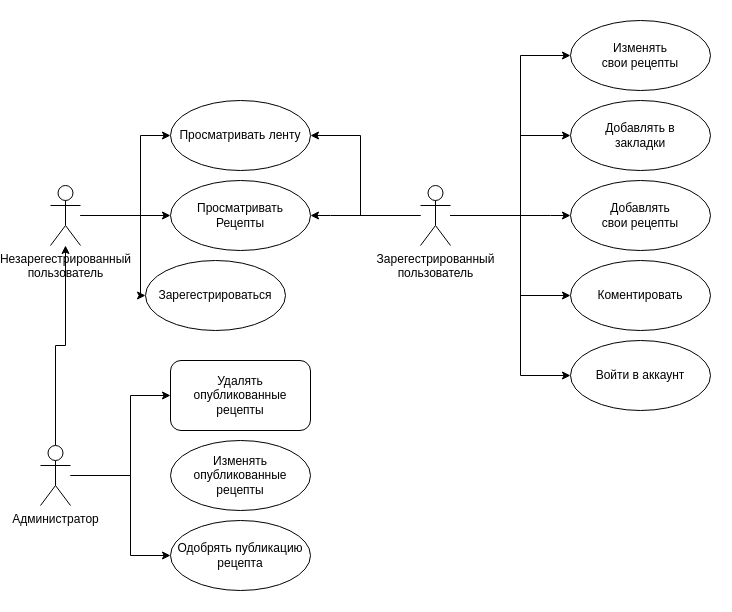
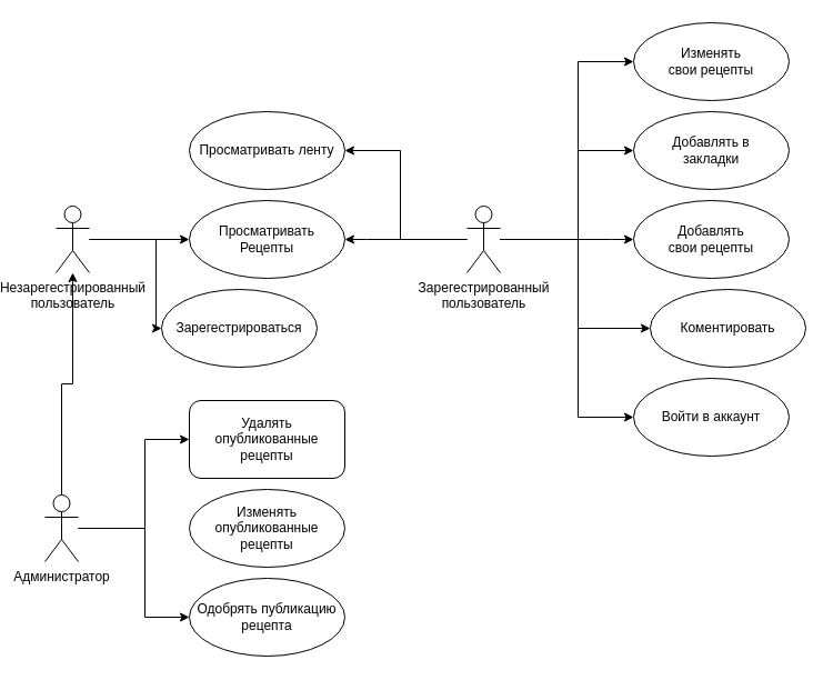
- <mxCell id="15" style="edgeStyle=orthogonalEdgeStyle;rounded=0;orthogonalLoop=1;jettySize=auto;html=1;" edge="1" parent="1" source="18" target="12"><mxGeometry relative="1" as="geometry"><Array as="points"><mxPoint x="120" y="215" /><mxPoint x="120" y="135" /></Array></mxGeometry></mxCell>
- <mxCell id="14" value="Коментировать" style="ellipse;whiteSpace=wrap;html=1;" parent="1" vertex="1"><mxGeometry x="550" y="260" width="140" height="70" as="geometry" /></mxCell>
+ <mxCell id="14" value="Коментировать" style="ellipse;whiteSpace=wrap;html=1;" parent="1" vertex="1"><mxGeometry x="565" y="260" width="140" height="70" as="geometry" /></mxCell>
